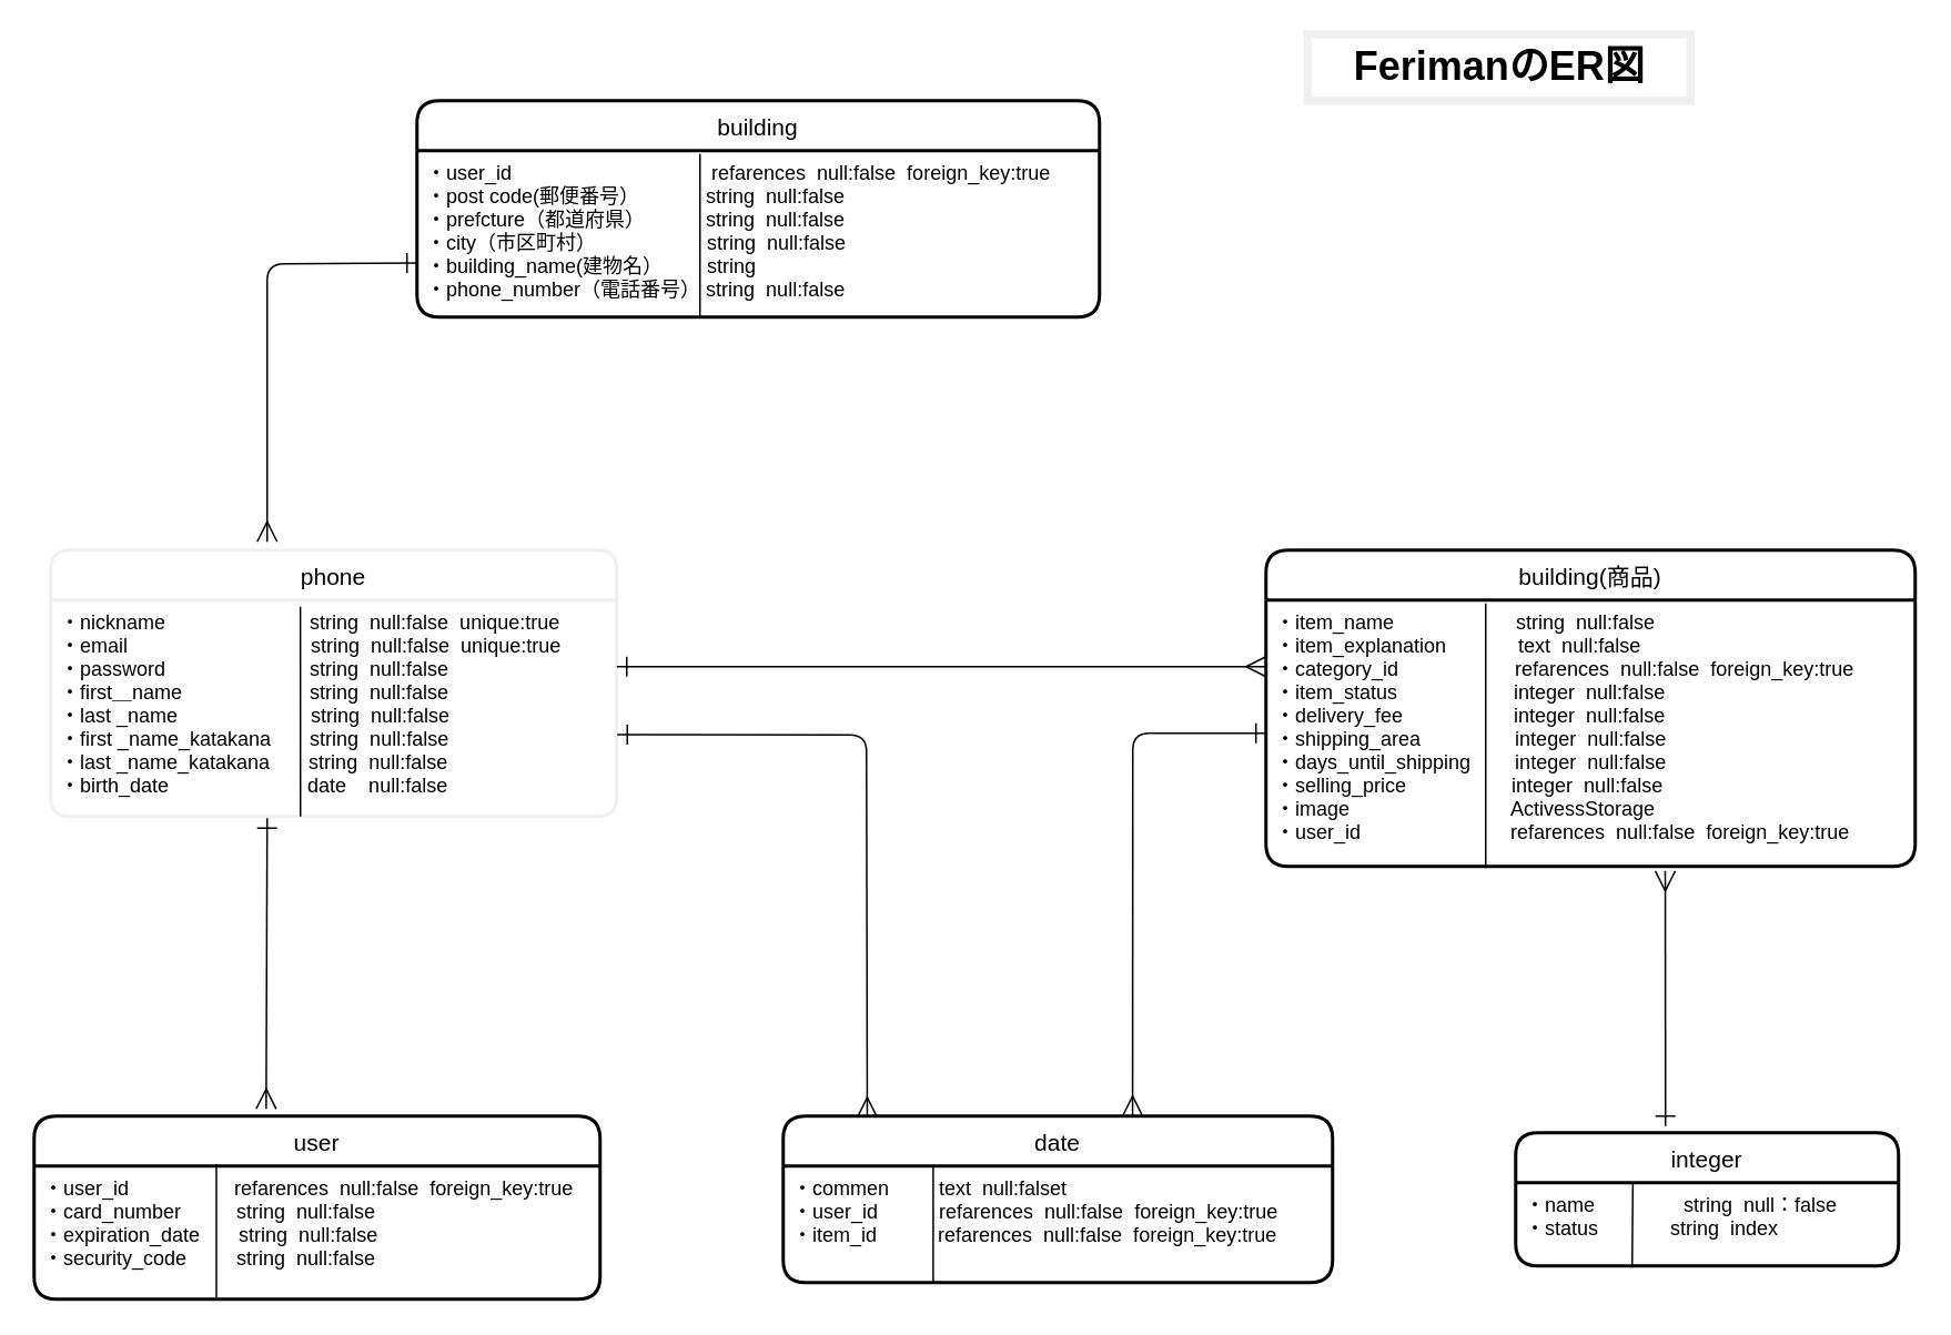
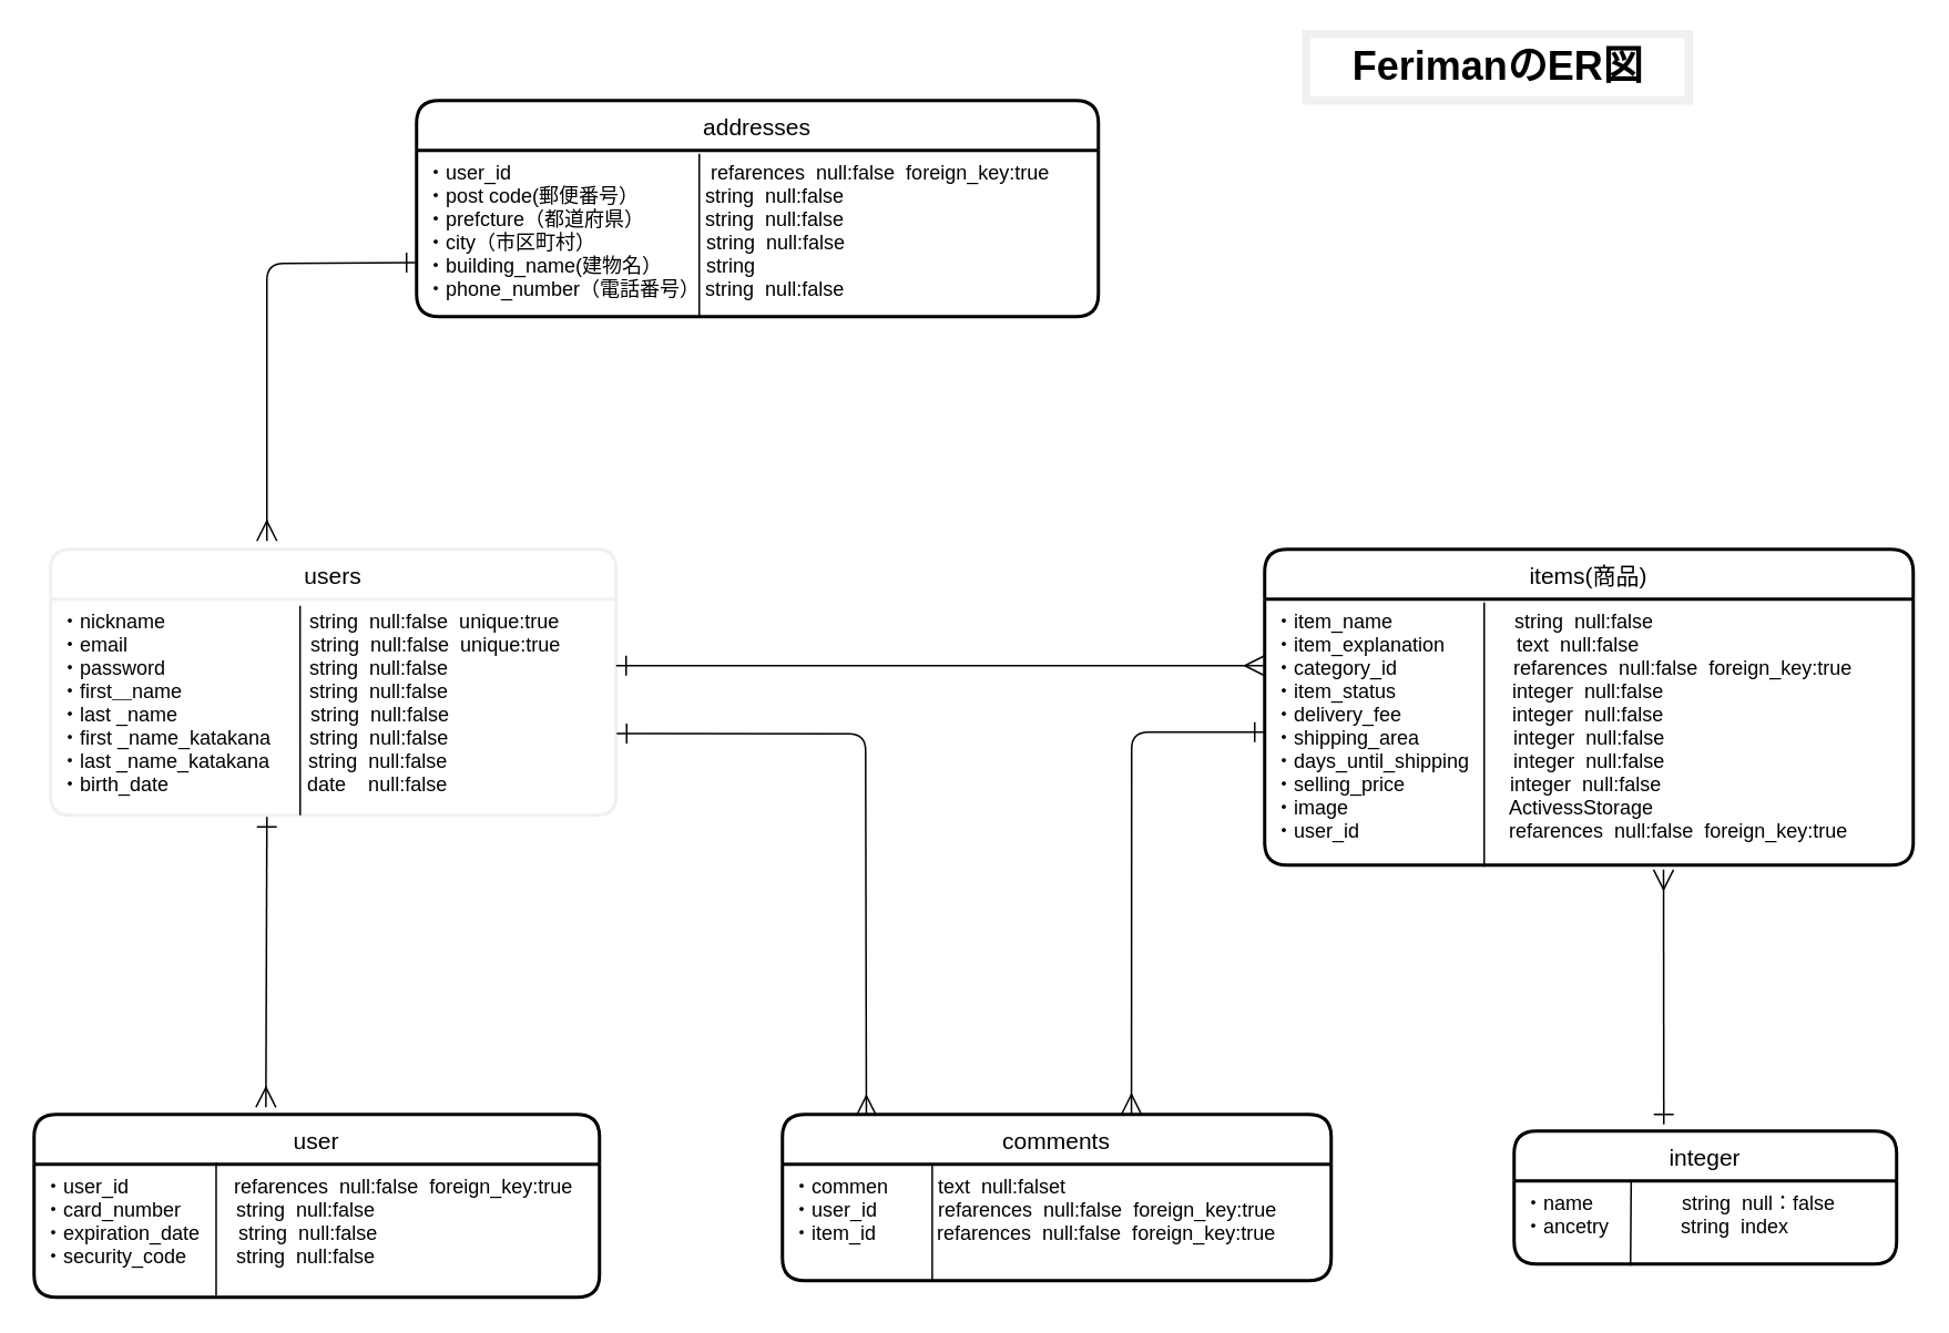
- <mxCell id="5" value="building" style="swimlane;childLayout=stackLayout;horizontal=1;startSize=30;horizontalStack=0;rounded=1;fontSize=14;fontStyle=0;strokeWidth=2;resizeParent=0;resizeLast=1;shadow=0;dashed=0;align=center;" parent="1" vertex="1"><mxGeometry x="250" y="60" width="410" height="130" as="geometry" /></mxCell>
+ <mxCell id="5" value="addresses" style="swimlane;childLayout=stackLayout;horizontal=1;startSize=30;horizontalStack=0;rounded=1;fontSize=14;fontStyle=0;strokeWidth=2;resizeParent=0;resizeLast=1;shadow=0;dashed=0;align=center;" parent="1" vertex="1"><mxGeometry x="250" y="60" width="410" height="130" as="geometry" /></mxCell>
- <mxCell id="2" value="phone" style="swimlane;childLayout=stackLayout;horizontal=1;startSize=30;horizontalStack=0;rounded=1;fontSize=14;fontStyle=0;strokeWidth=2;resizeParent=0;resizeLast=1;shadow=0;dashed=0;align=center;arcSize=13;strokeColor=#F0F0F0;" parent="1" vertex="1"><mxGeometry x="30" y="330" width="340" height="160" as="geometry"><mxRectangle x="80" y="120" width="70" height="30" as="alternateBounds" /></mxGeometry></mxCell>
+ <mxCell id="2" value="users" style="swimlane;childLayout=stackLayout;horizontal=1;startSize=30;horizontalStack=0;rounded=1;fontSize=14;fontStyle=0;strokeWidth=2;resizeParent=0;resizeLast=1;shadow=0;dashed=0;align=center;arcSize=13;strokeColor=#F0F0F0;" parent="1" vertex="1"><mxGeometry x="30" y="330" width="340" height="160" as="geometry"><mxRectangle x="80" y="120" width="70" height="30" as="alternateBounds" /></mxGeometry></mxCell>
- <mxCell id="8" value="building(商品)" style="swimlane;childLayout=stackLayout;horizontal=1;startSize=30;horizontalStack=0;rounded=1;fontSize=14;fontStyle=0;strokeWidth=2;resizeParent=0;resizeLast=1;shadow=0;dashed=0;align=center;" parent="1" vertex="1"><mxGeometry x="760" y="330" width="390" height="190" as="geometry" /></mxCell>
+ <mxCell id="8" value="items(商品)" style="swimlane;childLayout=stackLayout;horizontal=1;startSize=30;horizontalStack=0;rounded=1;fontSize=14;fontStyle=0;strokeWidth=2;resizeParent=0;resizeLast=1;shadow=0;dashed=0;align=center;" parent="1" vertex="1"><mxGeometry x="760" y="330" width="390" height="190" as="geometry" /></mxCell>
- <mxCell id="19" value="date" style="swimlane;childLayout=stackLayout;horizontal=1;startSize=30;horizontalStack=0;rounded=1;fontSize=14;fontStyle=0;strokeWidth=2;resizeParent=0;resizeLast=1;shadow=0;dashed=0;align=center;" parent="1" vertex="1"><mxGeometry x="470" y="670" width="330" height="100" as="geometry" /></mxCell>
+ <mxCell id="19" value="comments" style="swimlane;childLayout=stackLayout;horizontal=1;startSize=30;horizontalStack=0;rounded=1;fontSize=14;fontStyle=0;strokeWidth=2;resizeParent=0;resizeLast=1;shadow=0;dashed=0;align=center;" parent="1" vertex="1"><mxGeometry x="470" y="670" width="330" height="100" as="geometry" /></mxCell>
- <mxCell id="15" value="・name                string  null：false&#10;・status             string  index" style="align=left;strokeColor=none;fillColor=none;spacingLeft=4;fontSize=12;verticalAlign=top;resizable=0;rotatable=0;part=1;" parent="14" vertex="1"><mxGeometry y="30" width="230" height="50" as="geometry" /></mxCell>
+ <mxCell id="15" value="・name                string  null：false&#10;・ancetry             string  index" style="align=left;strokeColor=none;fillColor=none;spacingLeft=4;fontSize=12;verticalAlign=top;resizable=0;rotatable=0;part=1;" parent="14" vertex="1"><mxGeometry y="30" width="230" height="50" as="geometry" /></mxCell>
